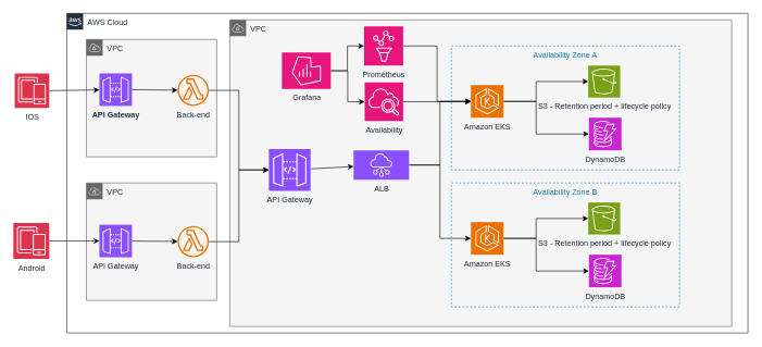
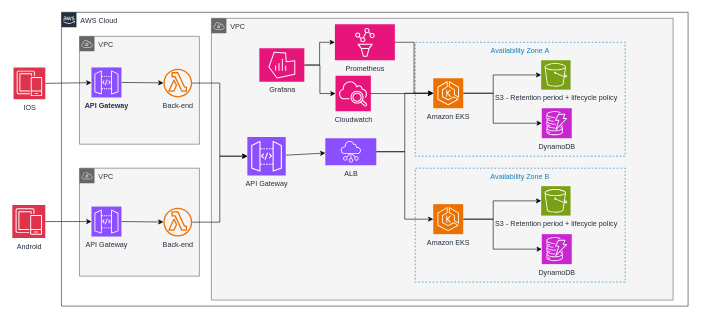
- <mxCell id="21" value="Prometheus" style="sketch=0;points=[[0,0,0],[0.25,0,0],[0.5,0,0],[0.75,0,0],[1,0,0],[0,1,0],[0.25,1,0],[0.5,1,0],[0.75,1,0],[1,1,0],[0,0.25,0],[0,0.5,0],[0,0.75,0],[1,0.25,0],[1,0.5,0],[1,0.75,0]];points=[[0,0,0],[0.25,0,0],[0.5,0,0],[0.75,0,0],[1,0,0],[0,1,0],[0.25,1,0],[0.5,1,0],[0.75,1,0],[1,1,0],[0,0.25,0],[0,0.5,0],[0,0.75,0],[1,0.25,0],[1,0.5,0],[1,0.75,0]];outlineConnect=0;fontColor=#232F3E;fillColor=#E7157B;strokeColor=#ffffff;dashed=0;verticalLabelPosition=bottom;verticalAlign=top;align=center;html=1;fontSize=12;fontStyle=0;aspect=fixed;shape=mxgraph.aws4.resourceIcon;resIcon=mxgraph.aws4.managed_service_for_prometheus;" vertex="1" parent="14"><mxGeometry x="456" y="20" width="60" height="60" as="geometry" /></mxCell>
+ <mxCell id="21" value="Prometheus" style="sketch=0;points=[[0,0,0],[0.25,0,0],[0.5,0,0],[0.75,0,0],[1,0,0],[0,1,0],[0.25,1,0],[0.5,1,0],[0.75,1,0],[1,1,0],[0,0.25,0],[0,0.5,0],[0,0.75,0],[1,0.25,0],[1,0.5,0],[1,0.75,0]];points=[[0,0,0],[0.25,0,0],[0.5,0,0],[0.75,0,0],[1,0,0],[0,1,0],[0.25,1,0],[0.5,1,0],[0.75,1,0],[1,1,0],[0,0.25,0],[0,0.5,0],[0,0.75,0],[1,0.25,0],[1,0.5,0],[1,0.75,0]];outlineConnect=0;fontColor=#232F3E;fillColor=#E7157B;strokeColor=#ffffff;dashed=0;verticalLabelPosition=bottom;verticalAlign=top;align=center;html=1;fontSize=12;fontStyle=0;aspect=fixed;shape=mxgraph.aws4.resourceIcon;resIcon=mxgraph.aws4.managed_service_for_prometheus;" vertex="1" parent="14"><mxGeometry x="456" y="20" width="100" height="60" as="geometry" /></mxCell>
- <mxCell id="22" value="Availability" style="sketch=0;points=[[0,0,0],[0.25,0,0],[0.5,0,0],[0.75,0,0],[1,0,0],[0,1,0],[0.25,1,0],[0.5,1,0],[0.75,1,0],[1,1,0],[0,0.25,0],[0,0.5,0],[0,0.75,0],[1,0.25,0],[1,0.5,0],[1,0.75,0]];points=[[0,0,0],[0.25,0,0],[0.5,0,0],[0.75,0,0],[1,0,0],[0,1,0],[0.25,1,0],[0.5,1,0],[0.75,1,0],[1,1,0],[0,0.25,0],[0,0.5,0],[0,0.75,0],[1,0.25,0],[1,0.5,0],[1,0.75,0]];outlineConnect=0;fontColor=#232F3E;fillColor=#E7157B;strokeColor=#ffffff;dashed=0;verticalLabelPosition=bottom;verticalAlign=top;align=center;html=1;fontSize=12;fontStyle=0;aspect=fixed;shape=mxgraph.aws4.resourceIcon;resIcon=mxgraph.aws4.cloudwatch_2;" vertex="1" parent="14"><mxGeometry x="457" y="106" width="59" height="59" as="geometry" /></mxCell>
+ <mxCell id="22" value="Cloudwatch" style="sketch=0;points=[[0,0,0],[0.25,0,0],[0.5,0,0],[0.75,0,0],[1,0,0],[0,1,0],[0.25,1,0],[0.5,1,0],[0.75,1,0],[1,1,0],[0,0.25,0],[0,0.5,0],[0,0.75,0],[1,0.25,0],[1,0.5,0],[1,0.75,0]];points=[[0,0,0],[0.25,0,0],[0.5,0,0],[0.75,0,0],[1,0,0],[0,1,0],[0.25,1,0],[0.5,1,0],[0.75,1,0],[1,1,0],[0,0.25,0],[0,0.5,0],[0,0.75,0],[1,0.25,0],[1,0.5,0],[1,0.75,0]];outlineConnect=0;fontColor=#232F3E;fillColor=#E7157B;strokeColor=#ffffff;dashed=0;verticalLabelPosition=bottom;verticalAlign=top;align=center;html=1;fontSize=12;fontStyle=0;aspect=fixed;shape=mxgraph.aws4.resourceIcon;resIcon=mxgraph.aws4.cloudwatch_2;" vertex="1" parent="14"><mxGeometry x="457" y="106" width="59" height="59" as="geometry" /></mxCell>
